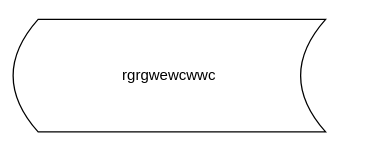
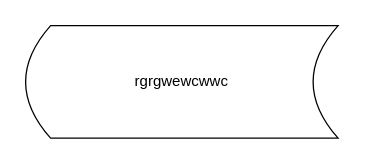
- <mxCell id="2" value="rgrgwewcwwc" style="shape=dataStorage;whiteSpace=wrap;html=1;fixedSize=1;" vertex="1" parent="1"><mxGeometry x="10" y="15" width="250" height="90" as="geometry" /></mxCell>
+ <mxCell id="2" value="rgrgwewcwwc" style="shape=dataStorage;whiteSpace=wrap;html=1;fixedSize=1;" vertex="1" parent="1"><mxGeometry x="20" y="20" width="250" height="90" as="geometry" /></mxCell>
